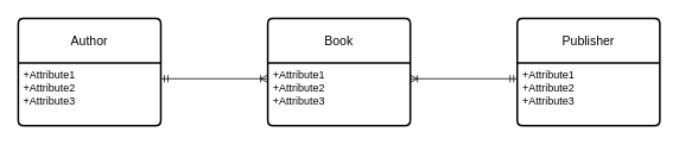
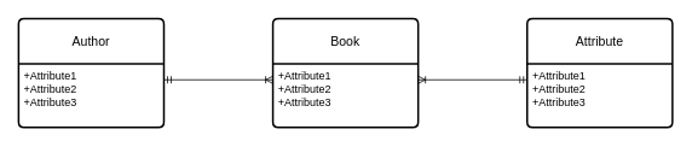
- <mxCell id="4" value="Publisher" style="swimlane;childLayout=stackLayout;horizontal=1;startSize=50;horizontalStack=0;rounded=1;fontSize=14;fontStyle=0;strokeWidth=2;resizeParent=0;resizeLast=1;shadow=0;dashed=0;align=center;arcSize=4;whiteSpace=wrap;html=1;" vertex="1" parent="1"><mxGeometry x="580" y="20" width="160" height="120" as="geometry" /></mxCell>
+ <mxCell id="4" value="Attribute" style="swimlane;childLayout=stackLayout;horizontal=1;startSize=50;horizontalStack=0;rounded=1;fontSize=14;fontStyle=0;strokeWidth=2;resizeParent=0;resizeLast=1;shadow=0;dashed=0;align=center;arcSize=4;whiteSpace=wrap;html=1;" vertex="1" parent="1"><mxGeometry x="580" y="20" width="160" height="120" as="geometry" /></mxCell>
